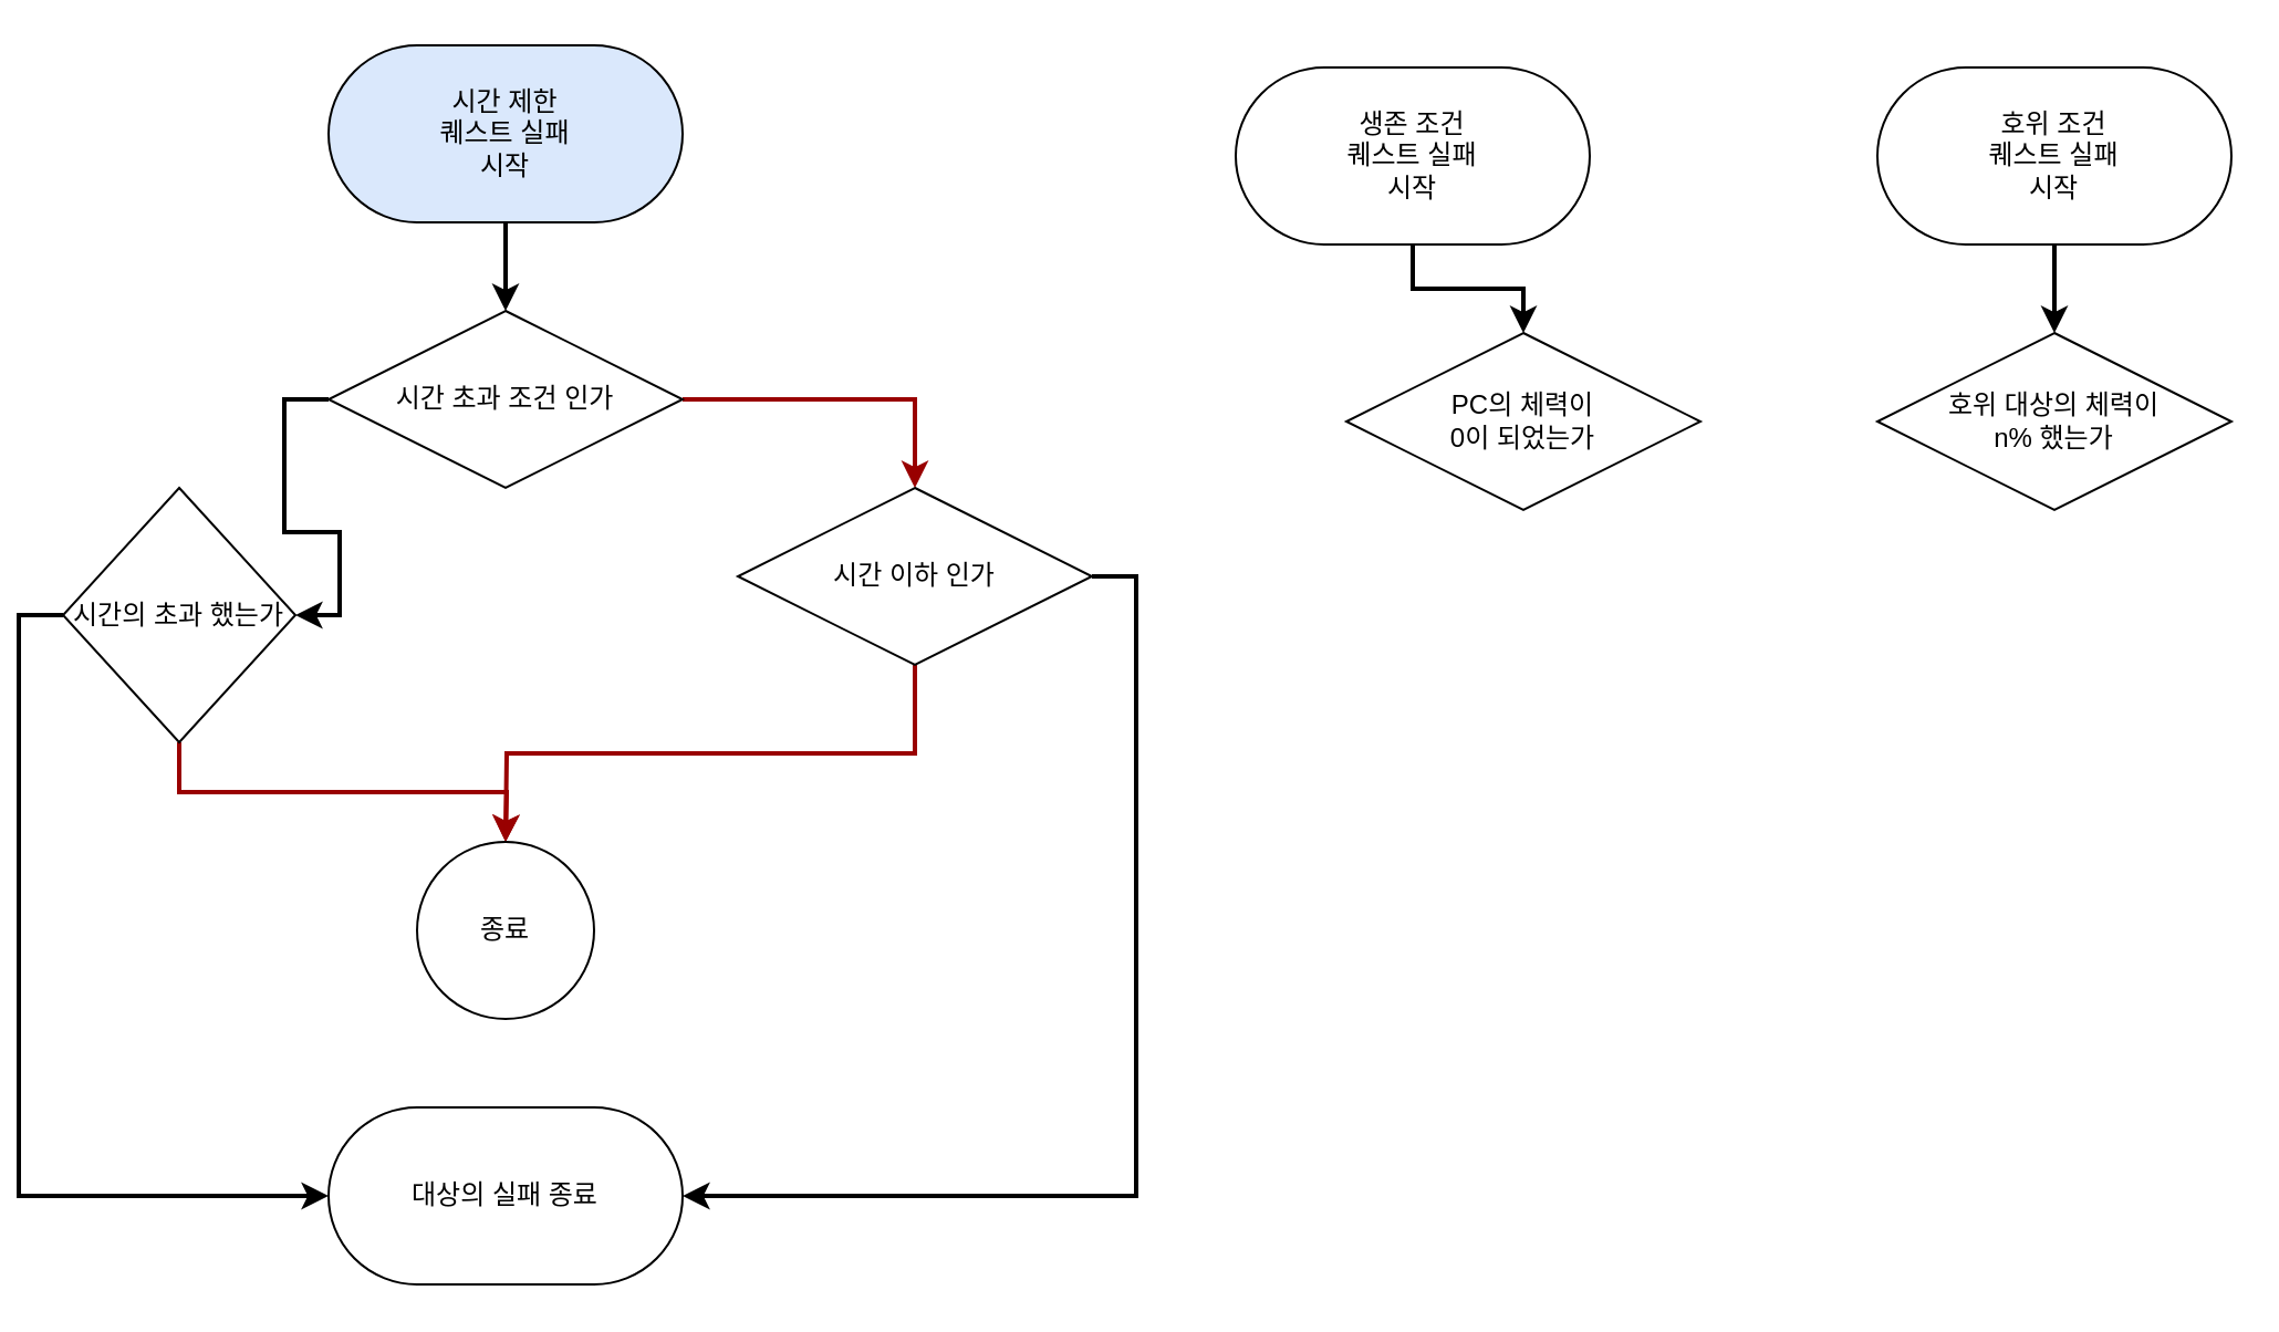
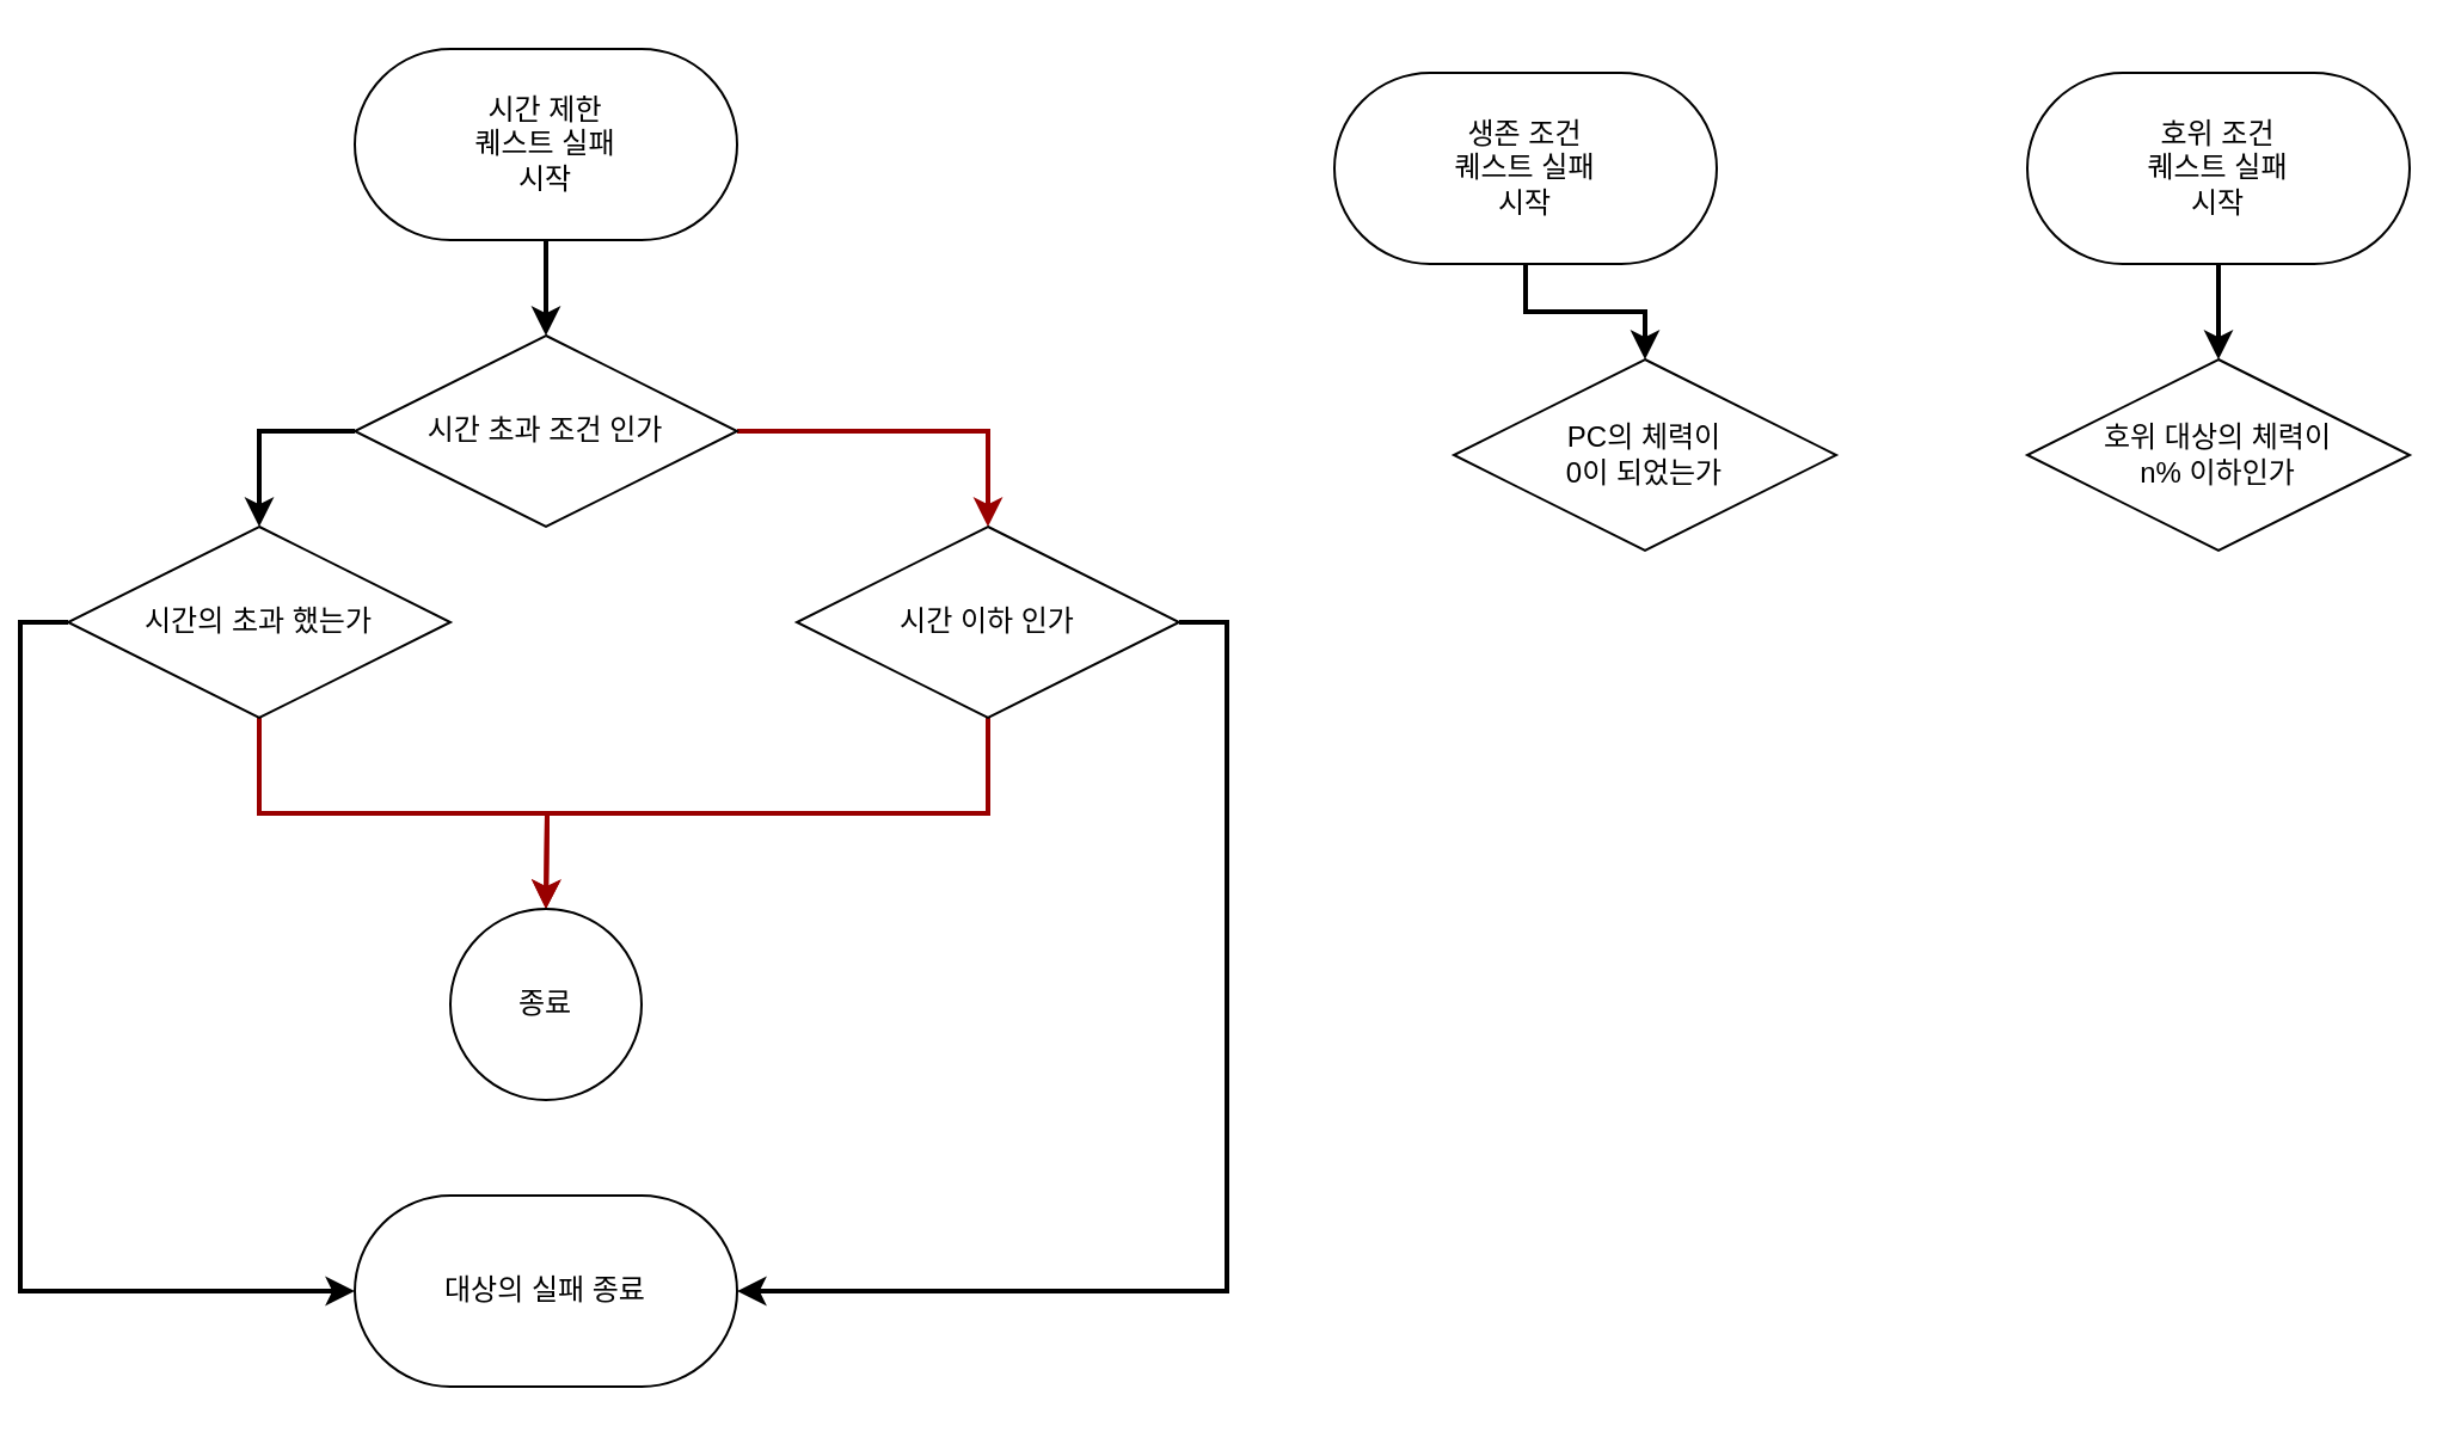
- <mxCell id="3" value="시간 제한&lt;br&gt;퀘스트 실패&lt;br&gt;시작" style="rounded=1;whiteSpace=wrap;html=1;arcSize=50;fillColor=#dae8fc;" vertex="1" parent="1"><mxGeometry x="140" y="20" width="160" height="80" as="geometry" /></mxCell>
+ <mxCell id="3" value="시간 제한&lt;br&gt;퀘스트 실패&lt;br&gt;시작" style="rounded=1;whiteSpace=wrap;html=1;arcSize=50;" vertex="1" parent="1"><mxGeometry x="140" y="20" width="160" height="80" as="geometry" /></mxCell>
- <mxCell id="8" value="호위 대상의 체력이&lt;br&gt;n% 했는가" style="rhombus;whiteSpace=wrap;html=1;" vertex="1" parent="1"><mxGeometry x="840" y="150" width="160" height="80" as="geometry" /></mxCell>
+ <mxCell id="8" value="호위 대상의 체력이&lt;br&gt;n% 이하인가" style="rhombus;whiteSpace=wrap;html=1;" vertex="1" parent="1"><mxGeometry x="840" y="150" width="160" height="80" as="geometry" /></mxCell>
- <mxCell id="15" value="시간의 초과 했는가" style="rhombus;whiteSpace=wrap;html=1;" vertex="1" parent="1"><mxGeometry x="20" y="220" width="105" height="115" as="geometry" /></mxCell>
+ <mxCell id="15" value="시간의 초과 했는가" style="rhombus;whiteSpace=wrap;html=1;" vertex="1" parent="1"><mxGeometry y="220" width="160" height="80" as="geometry" x="20" /></mxCell>
